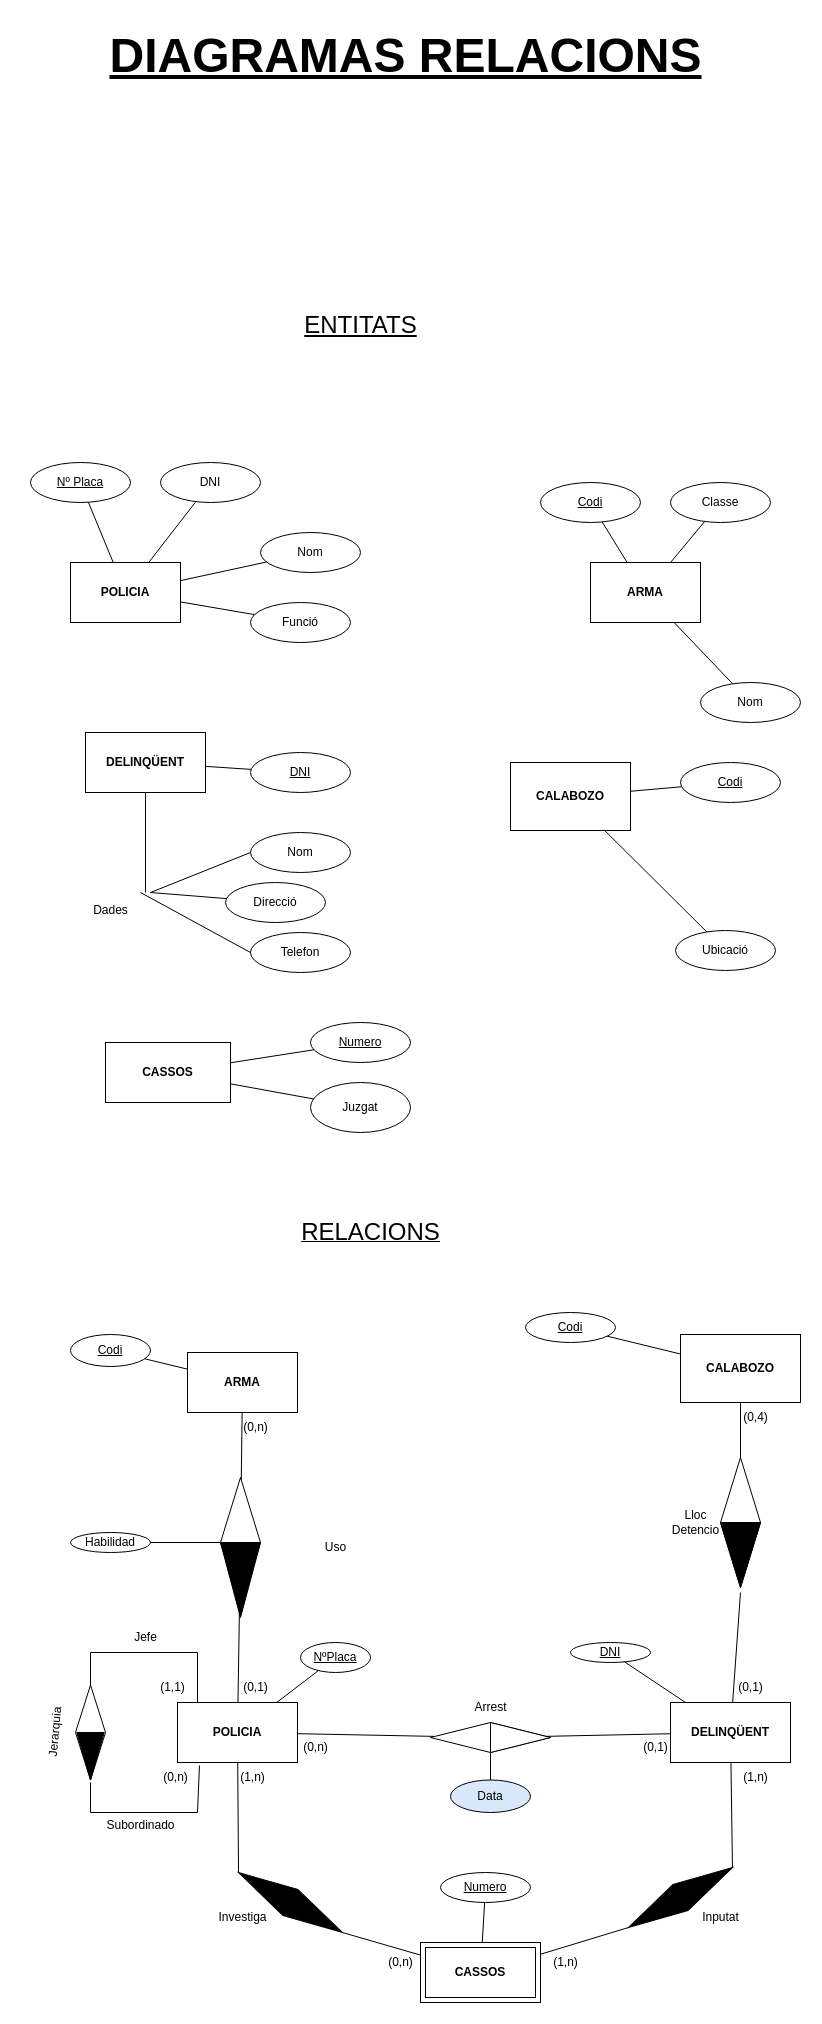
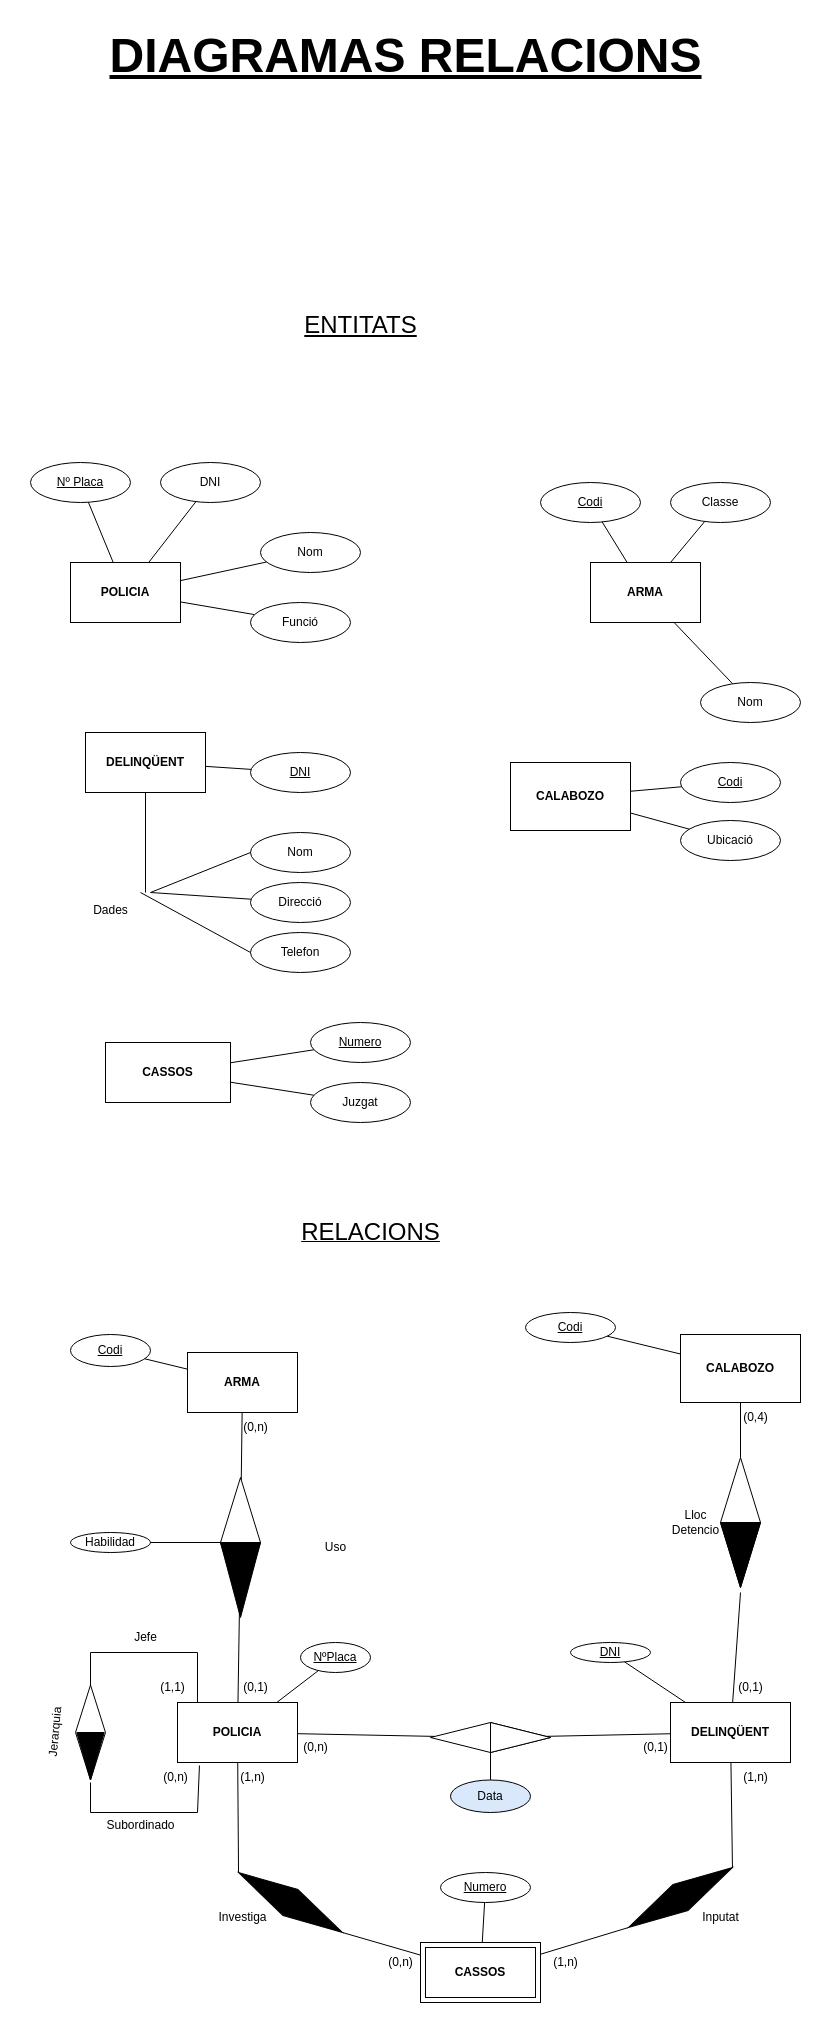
- <mxCell id="14" value="Direcció" style="ellipse;whiteSpace=wrap;html=1;align=center;" parent="1" vertex="1"><mxGeometry x="225" y="882" width="100" height="40" as="geometry" /></mxCell>
+ <mxCell id="14" value="Direcció" style="ellipse;whiteSpace=wrap;html=1;align=center;" parent="1" vertex="1"><mxGeometry x="250" y="882" width="100" height="40" as="geometry" /></mxCell>
- <mxCell id="31" value="Ubicació" style="ellipse;whiteSpace=wrap;html=1;align=center;" parent="1" vertex="1"><mxGeometry x="675" y="930" width="100" height="40" as="geometry" /></mxCell>
+ <mxCell id="31" value="Ubicació" style="ellipse;whiteSpace=wrap;html=1;align=center;" parent="1" vertex="1"><mxGeometry x="680" y="820" width="100" height="40" as="geometry" /></mxCell>
- <mxCell id="36" value="Juzgat" style="ellipse;whiteSpace=wrap;html=1;align=center;" parent="1" vertex="1"><mxGeometry x="310" y="1082" width="100" height="50" as="geometry" /></mxCell>
+ <mxCell id="36" value="Juzgat" style="ellipse;whiteSpace=wrap;html=1;align=center;" parent="1" vertex="1"><mxGeometry x="310" y="1082" width="100" height="40" as="geometry" /></mxCell>
- <mxCell id="55" value="Arrest" style="text;html=1;align=center;verticalAlign=middle;resizable=0;points=[];autosize=1;strokeColor=none;fillColor=none;" parent="1" vertex="1"><mxGeometry x="460" y="1692" width="60" height="30" as="geometry" /></mxCell>
